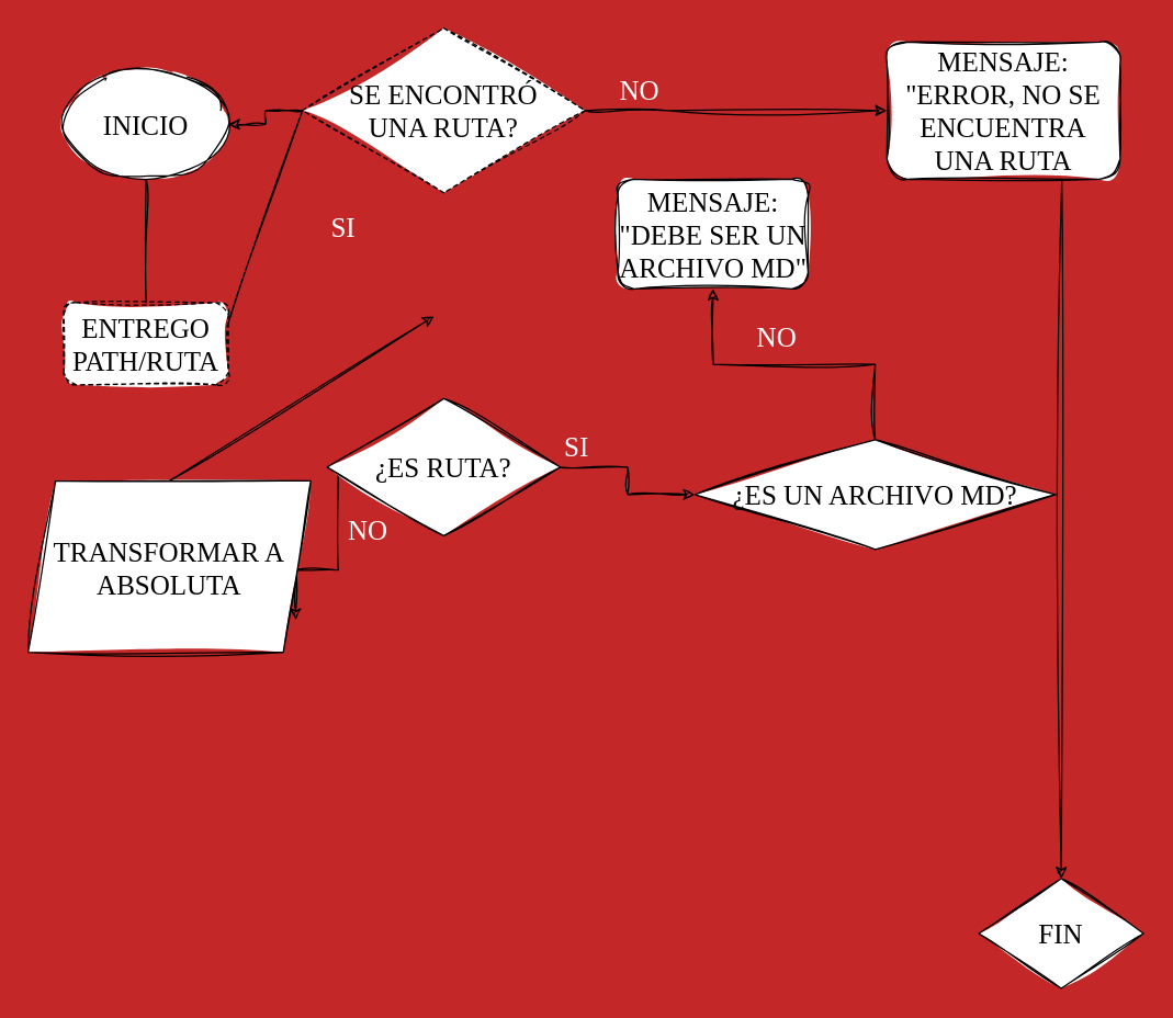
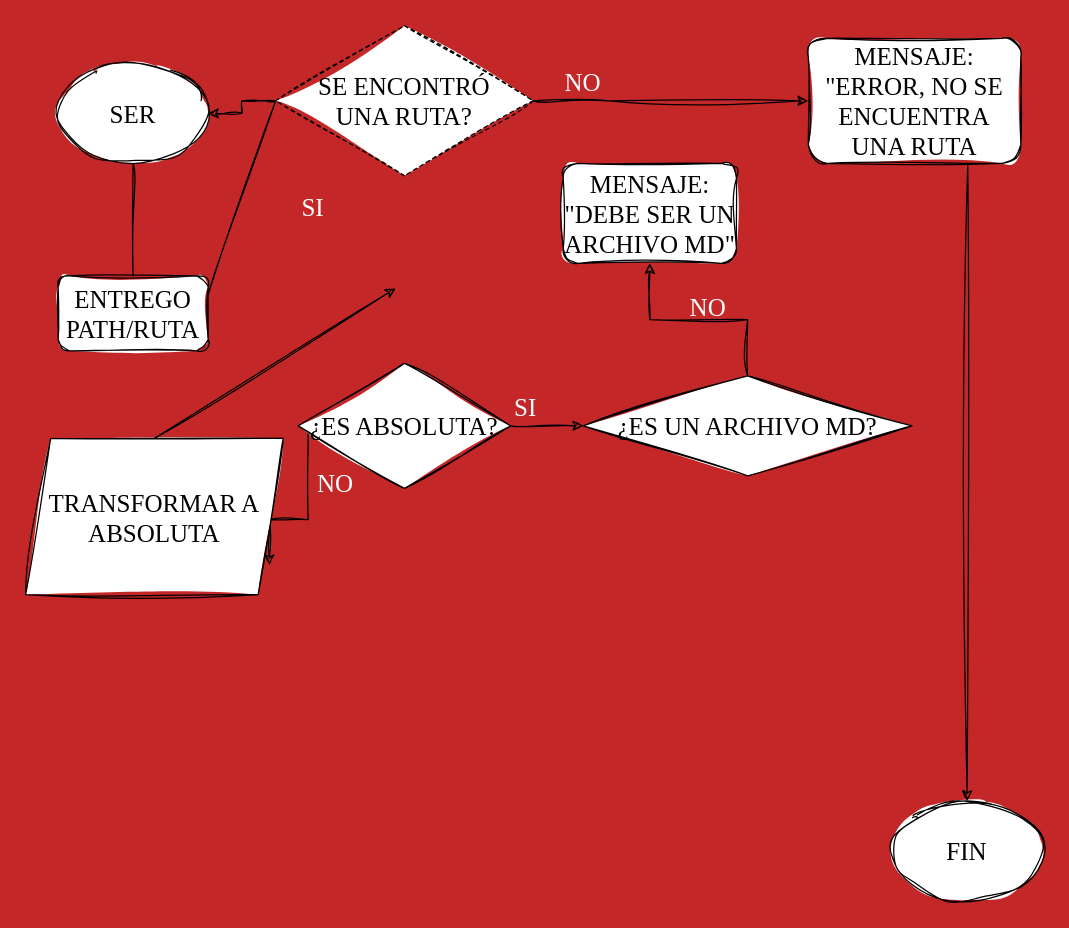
- <mxCell id="3" value="INICIO" style="ellipse;whiteSpace=wrap;html=1;sketch=1;hachureGap=4;jiggle=2;curveFitting=1;fontFamily=Architects Daughter;fontSource=https%3A%2F%2Ffonts.googleapis.com%2Fcss%3Ffamily%3DArchitects%2BDaughter;fontSize=20;" vertex="1" parent="1"><mxGeometry x="46" y="50" width="120" height="80" as="geometry" /></mxCell>
+ <mxCell id="3" value="SER" style="ellipse;whiteSpace=wrap;html=1;sketch=1;hachureGap=4;jiggle=2;curveFitting=1;fontFamily=Architects Daughter;fontSource=https%3A%2F%2Ffonts.googleapis.com%2Fcss%3Ffamily%3DArchitects%2BDaughter;fontSize=20;" vertex="1" parent="1"><mxGeometry x="46" y="50" width="120" height="80" as="geometry" /></mxCell>
- <mxCell id="4" value="ENTREGO PATH/RUTA" style="rounded=1;whiteSpace=wrap;html=1;fontSize=20;fontFamily=Architects Daughter;sketch=1;hachureGap=4;jiggle=2;curveFitting=1;fontSource=https%3A%2F%2Ffonts.googleapis.com%2Fcss%3Ffamily%3DArchitects%2BDaughter;dashed=1;" vertex="1" parent="1"><mxGeometry x="46" y="220" width="120" height="60" as="geometry" /></mxCell>
+ <mxCell id="4" value="ENTREGO PATH/RUTA" style="rounded=1;whiteSpace=wrap;html=1;fontSize=20;fontFamily=Architects Daughter;sketch=1;hachureGap=4;jiggle=2;curveFitting=1;fontSource=https%3A%2F%2Ffonts.googleapis.com%2Fcss%3Ffamily%3DArchitects%2BDaughter;" vertex="1" parent="1"><mxGeometry x="46" y="220" width="120" height="60" as="geometry" /></mxCell>
- <mxCell id="20" value="¿ES RUTA?" style="rhombus;whiteSpace=wrap;html=1;fontSize=20;fontFamily=Architects Daughter;sketch=1;hachureGap=4;jiggle=2;curveFitting=1;fontSource=https%3A%2F%2Ffonts.googleapis.com%2Fcss%3Ffamily%3DArchitects%2BDaughter;" vertex="1" parent="1"><mxGeometry x="238" y="290" width="170" height="100" as="geometry" /></mxCell>
+ <mxCell id="20" value="¿ES ABSOLUTA?" style="rhombus;whiteSpace=wrap;html=1;fontSize=20;fontFamily=Architects Daughter;sketch=1;hachureGap=4;jiggle=2;curveFitting=1;fontSource=https%3A%2F%2Ffonts.googleapis.com%2Fcss%3Ffamily%3DArchitects%2BDaughter;" vertex="1" parent="1"><mxGeometry x="238" y="290" width="170" height="100" as="geometry" /></mxCell>
- <mxCell id="24" value="¿ES UN ARCHIVO MD?" style="rhombus;whiteSpace=wrap;html=1;fontSize=20;fontFamily=Architects Daughter;sketch=1;hachureGap=4;jiggle=2;curveFitting=1;fontSource=https%3A%2F%2Ffonts.googleapis.com%2Fcss%3Ffamily%3DArchitects%2BDaughter;" vertex="1" parent="1"><mxGeometry x="506" y="320" width="263" height="80" as="geometry" /></mxCell>
+ <mxCell id="24" value="¿ES UN ARCHIVO MD?" style="rhombus;whiteSpace=wrap;html=1;fontSize=20;fontFamily=Architects Daughter;sketch=1;hachureGap=4;jiggle=2;curveFitting=1;fontSource=https%3A%2F%2Ffonts.googleapis.com%2Fcss%3Ffamily%3DArchitects%2BDaughter;" vertex="1" parent="1"><mxGeometry x="466" y="300" width="263" height="80" as="geometry" /></mxCell>
- <mxCell id="14" value="FIN" style="rhombus;whiteSpace=wrap;html=1;sketch=1;hachureGap=4;jiggle=2;curveFitting=1;fontFamily=Architects Daughter;fontSource=https%3A%2F%2Ffonts.googleapis.com%2Fcss%3Ffamily%3DArchitects%2BDaughter;fontSize=20;" vertex="1" parent="1"><mxGeometry x="713" y="640" width="120" height="80" as="geometry" /></mxCell>
+ <mxCell id="14" value="FIN" style="ellipse;whiteSpace=wrap;html=1;sketch=1;hachureGap=4;jiggle=2;curveFitting=1;fontFamily=Architects Daughter;fontSource=https%3A%2F%2Ffonts.googleapis.com%2Fcss%3Ffamily%3DArchitects%2BDaughter;fontSize=20;" vertex="1" parent="1"><mxGeometry x="713" y="640" width="120" height="80" as="geometry" /></mxCell>
